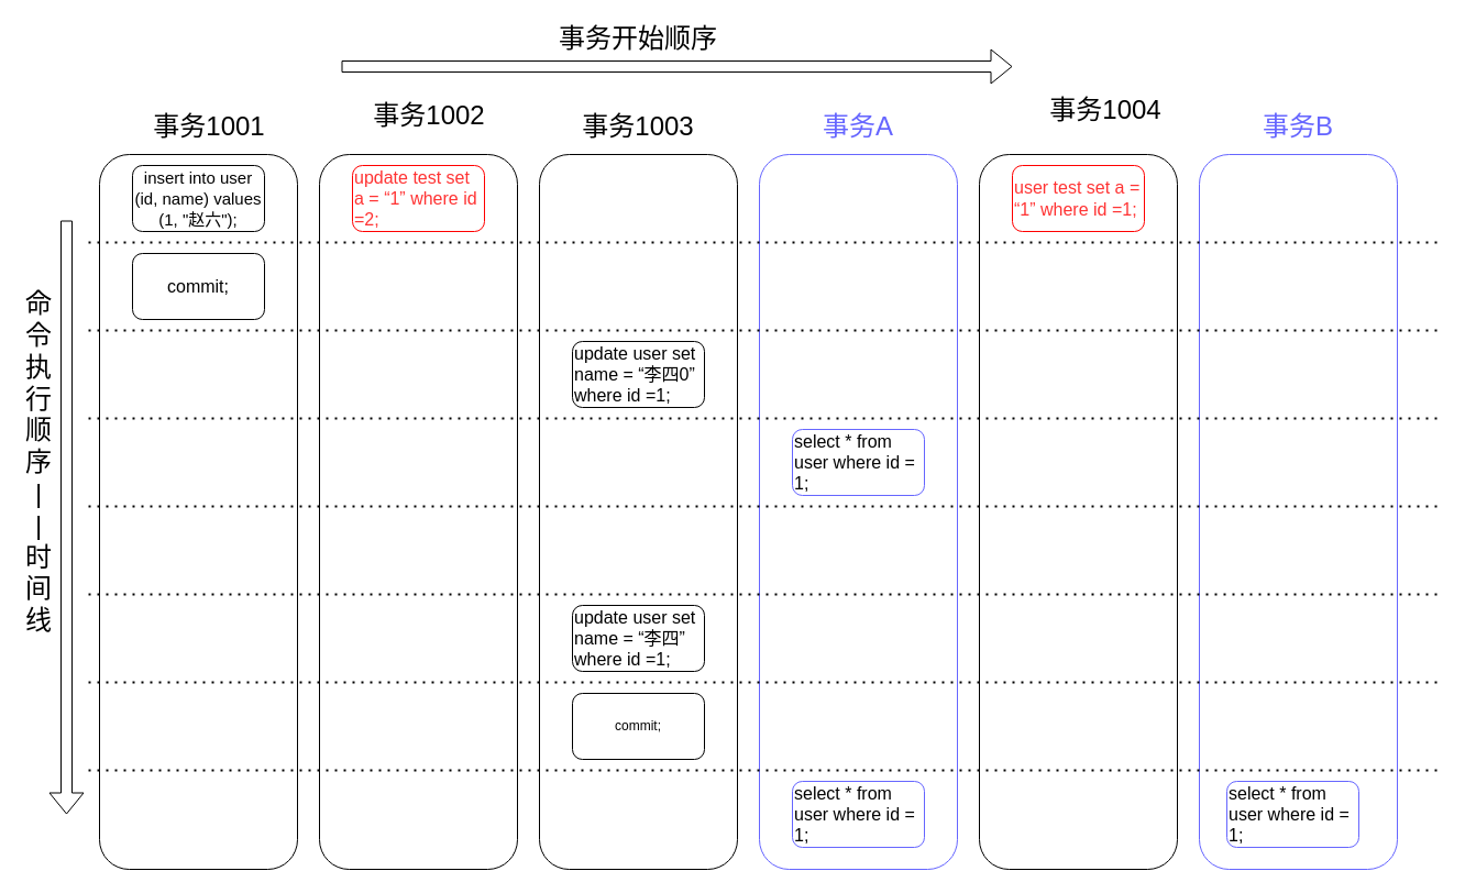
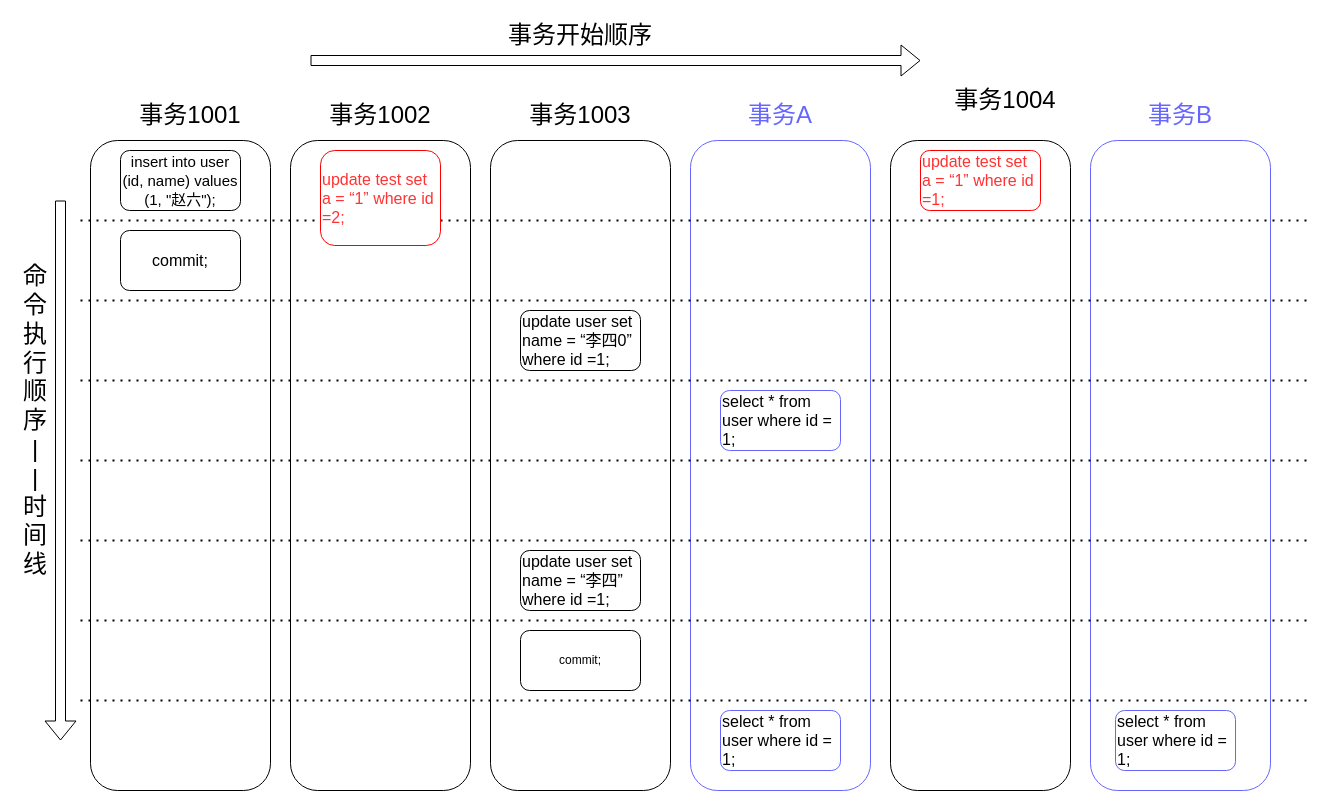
- <mxCell id="6" value="&lt;font style=&quot;font-size: 24px;&quot;&gt;事务1002&lt;/font&gt;" style="text;html=1;strokeColor=none;fillColor=none;align=center;verticalAlign=middle;whiteSpace=wrap;rounded=0;" parent="1" vertex="1"><mxGeometry x="335" y="90" width="110" height="30" as="geometry" /></mxCell>
+ <mxCell id="6" value="&lt;font style=&quot;font-size: 24px;&quot;&gt;事务1002&lt;/font&gt;" style="text;html=1;strokeColor=none;fillColor=none;align=center;verticalAlign=middle;whiteSpace=wrap;rounded=0;" parent="1" vertex="1"><mxGeometry x="325" y="100" width="110" height="30" as="geometry" /></mxCell>
- <mxCell id="34" value="&lt;span style=&quot;text-align: center; font-size: 16px;&quot;&gt;&lt;font color=&quot;#ff3333&quot;&gt;update test set a = “1” where id =2;&lt;/font&gt;&lt;/span&gt;" style="rounded=1;whiteSpace=wrap;html=1;align=left;fontSize=16;strokeColor=#FF0000;" parent="1" vertex="1"><mxGeometry x="320" y="150" width="120" height="60" as="geometry" /></mxCell>
+ <mxCell id="34" value="&lt;span style=&quot;text-align: center; font-size: 16px;&quot;&gt;&lt;font color=&quot;#ff3333&quot;&gt;update test set a = “1” where id =2;&lt;/font&gt;&lt;/span&gt;" style="rounded=1;whiteSpace=wrap;html=1;align=left;fontSize=16;strokeColor=#FF0000;" parent="1" vertex="1"><mxGeometry x="320" y="150" width="120" height="95" as="geometry" /></mxCell>
- <mxCell id="30" value="&lt;span style=&quot;text-align: center; font-size: 16px;&quot;&gt;&lt;font color=&quot;#ff3333&quot;&gt;user test set a = “1” where id =1;&lt;/font&gt;&lt;/span&gt;" style="rounded=1;whiteSpace=wrap;html=1;align=left;fontSize=16;strokeColor=#FF0000;" parent="1" vertex="1"><mxGeometry x="920" y="150" width="120" height="60" as="geometry" /></mxCell>
+ <mxCell id="30" value="&lt;span style=&quot;text-align: center; font-size: 16px;&quot;&gt;&lt;font color=&quot;#ff3333&quot;&gt;update test set a = “1” where id =1;&lt;/font&gt;&lt;/span&gt;" style="rounded=1;whiteSpace=wrap;html=1;align=left;fontSize=16;strokeColor=#FF0000;" parent="1" vertex="1"><mxGeometry x="920" y="150" width="120" height="60" as="geometry" /></mxCell>
